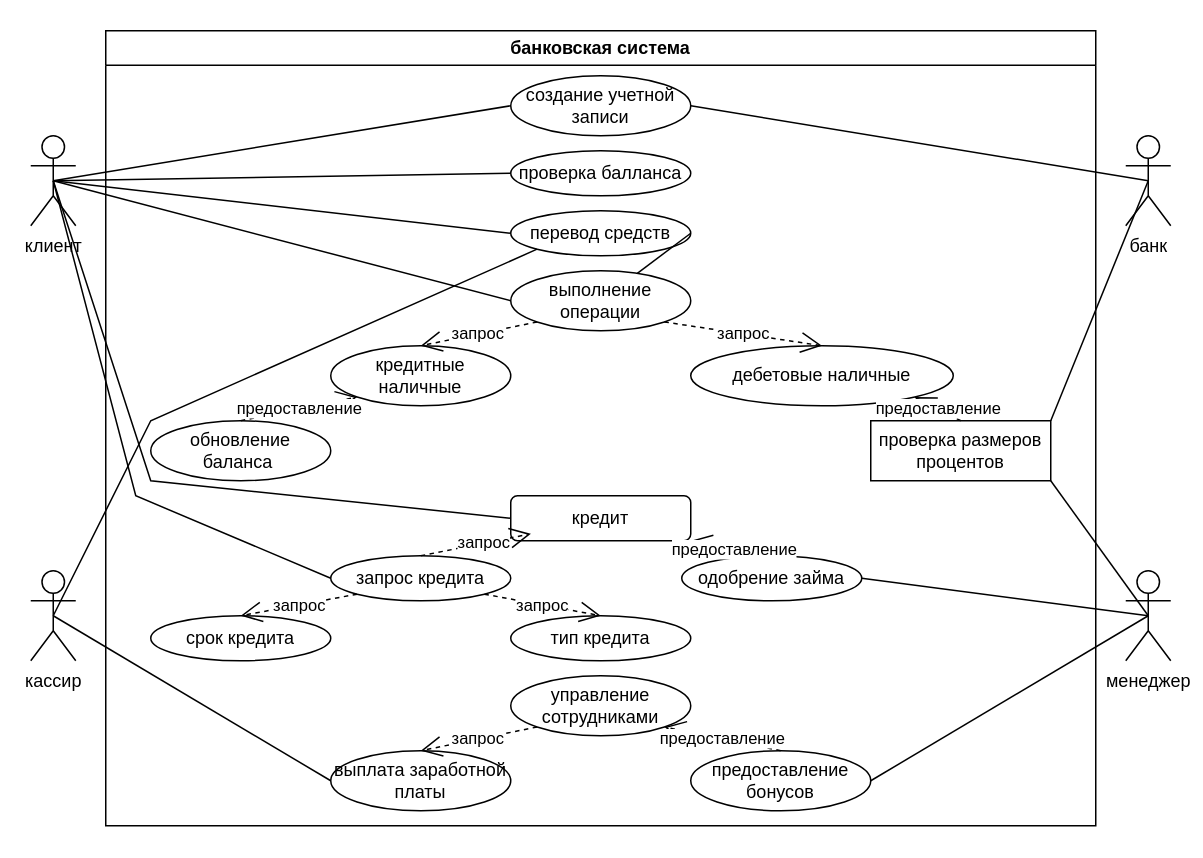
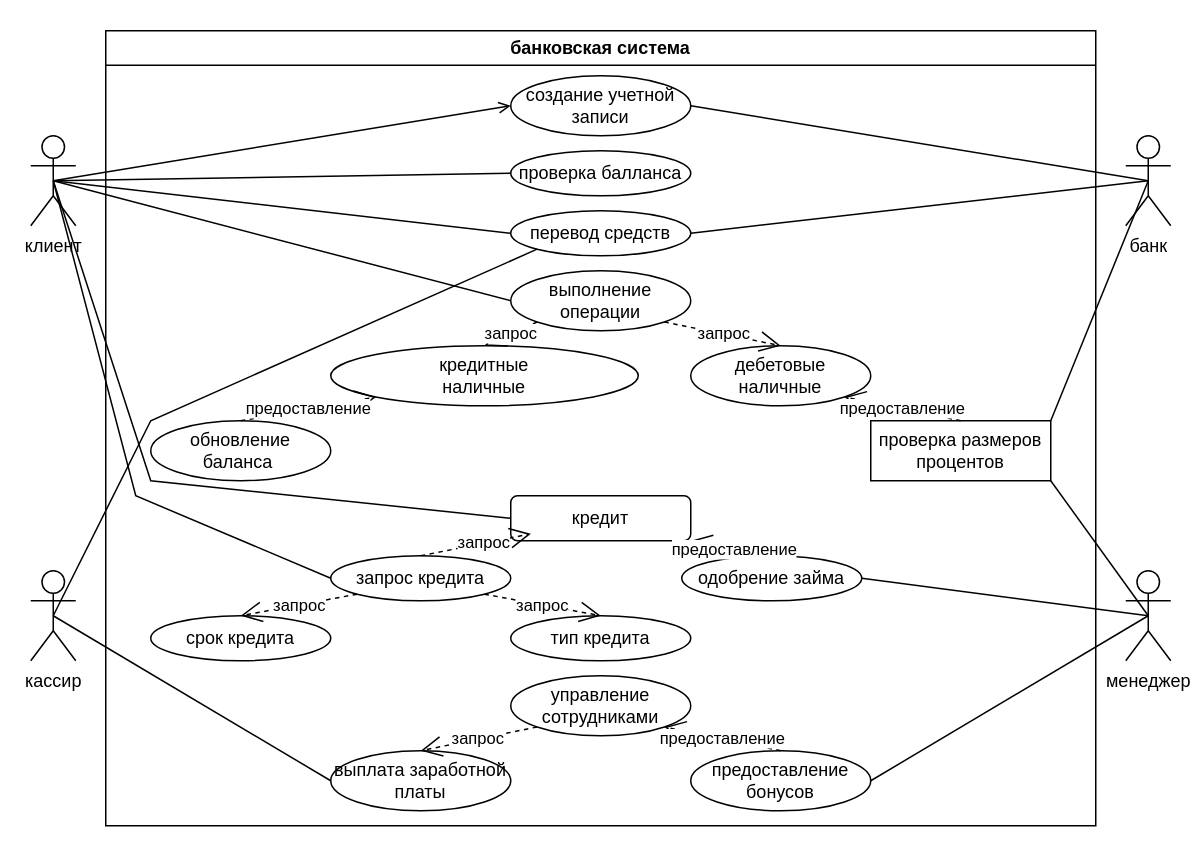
- <mxCell id="34" value="" style="endArrow=none;html=1;rounded=0;exitX=0.5;exitY=0.5;exitDx=0;exitDy=0;exitPerimeter=0;entryX=0;entryY=0.5;entryDx=0;entryDy=0;" edge="1" parent="1" source="2" target="7"><mxGeometry width="50" height="50" relative="1" as="geometry"><mxPoint x="130" y="120" as="sourcePoint" /><mxPoint x="180" y="70" as="targetPoint" /></mxGeometry></mxCell>
+ <mxCell id="34" value="" style="endArrow=open;html=1;rounded=0;exitX=0.5;exitY=0.5;exitDx=0;exitDy=0;exitPerimeter=0;entryX=0;entryY=0.5;entryDx=0;entryDy=0;" edge="1" parent="1" source="2" target="7"><mxGeometry width="50" height="50" relative="1" as="geometry"><mxPoint x="130" y="120" as="sourcePoint" /><mxPoint x="180" y="70" as="targetPoint" /></mxGeometry></mxCell>
- <mxCell id="39" value="" style="endArrow=none;html=1;rounded=0;exitX=1;exitY=0.5;exitDx=0;exitDy=0;" edge="1" parent="1" source="9" target="10"><mxGeometry width="50" height="50" relative="1" as="geometry"><mxPoint x="370" y="260" as="sourcePoint" /><mxPoint x="420" y="210" as="targetPoint" /></mxGeometry></mxCell>
+ <mxCell id="39" value="" style="endArrow=none;html=1;rounded=0;entryX=0.5;entryY=0.5;entryDx=0;entryDy=0;entryPerimeter=0;exitX=1;exitY=0.5;exitDx=0;exitDy=0;" edge="1" parent="1" source="9" target="3"><mxGeometry width="50" height="50" relative="1" as="geometry"><mxPoint x="370" y="260" as="sourcePoint" /><mxPoint x="420" y="210" as="targetPoint" /></mxGeometry></mxCell>
- <mxCell id="11" value="кредитные&lt;br&gt;наличные" style="ellipse;whiteSpace=wrap;html=1;" vertex="1" parent="6"><mxGeometry x="150" y="210" width="120" height="40" as="geometry" /></mxCell>
+ <mxCell id="11" value="кредитные&lt;br&gt;наличные" style="ellipse;whiteSpace=wrap;html=1;" vertex="1" parent="6"><mxGeometry x="150" y="210" width="205" height="40" as="geometry" /></mxCell>
- <mxCell id="12" value="дебетовые наличные" style="ellipse;whiteSpace=wrap;html=1;" vertex="1" parent="6"><mxGeometry x="390" y="210" width="175" height="40" as="geometry" /></mxCell>
+ <mxCell id="12" value="дебетовые наличные" style="ellipse;whiteSpace=wrap;html=1;" vertex="1" parent="6"><mxGeometry x="390" y="210" width="120" height="40" as="geometry" /></mxCell>
